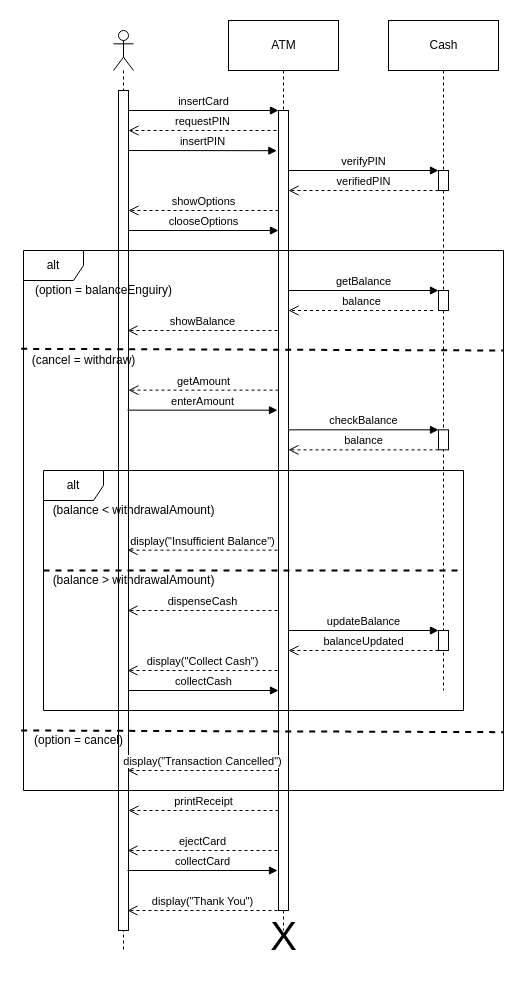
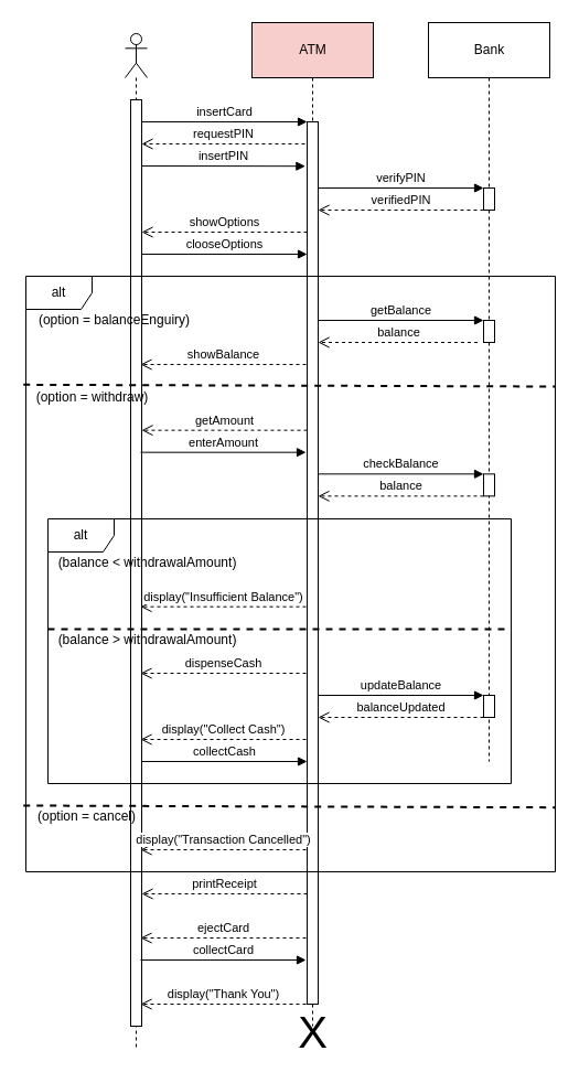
- <mxCell id="5" value="ATM" style="html=1;" vertex="1" parent="4"><mxGeometry x="-35" y="-10" width="110" height="50" as="geometry" /></mxCell>
+ <mxCell id="5" value="ATM" style="html=1;fillColor=#f8cecc;" vertex="1" parent="4"><mxGeometry x="-35" y="-10" width="110" height="50" as="geometry" /></mxCell>
- <mxCell id="8" value="Cash" style="html=1;" vertex="1" parent="6"><mxGeometry x="-35" y="-10" width="110" height="50" as="geometry" /></mxCell>
+ <mxCell id="8" value="Bank" style="html=1;" vertex="1" parent="6"><mxGeometry x="-35" y="-10" width="110" height="50" as="geometry" /></mxCell>
- <mxCell id="24" value="(cancel = withdraw)" style="text;html=1;align=center;verticalAlign=middle;resizable=0;points=[];autosize=1;" vertex="1" parent="1"><mxGeometry x="23" y="350" width="120" height="20" as="geometry" /></mxCell>
+ <mxCell id="24" value="(option = withdraw)" style="text;html=1;align=center;verticalAlign=middle;resizable=0;points=[];autosize=1;" vertex="1" parent="1"><mxGeometry x="23" y="350" width="120" height="20" as="geometry" /></mxCell>
